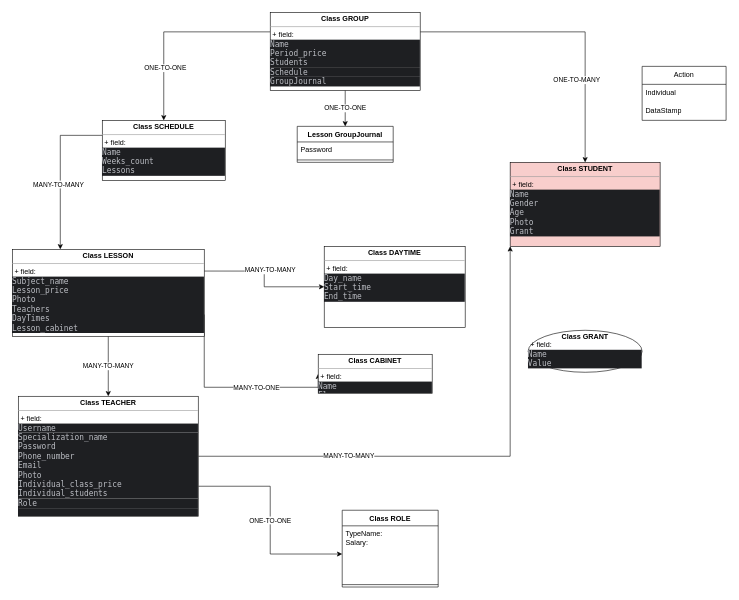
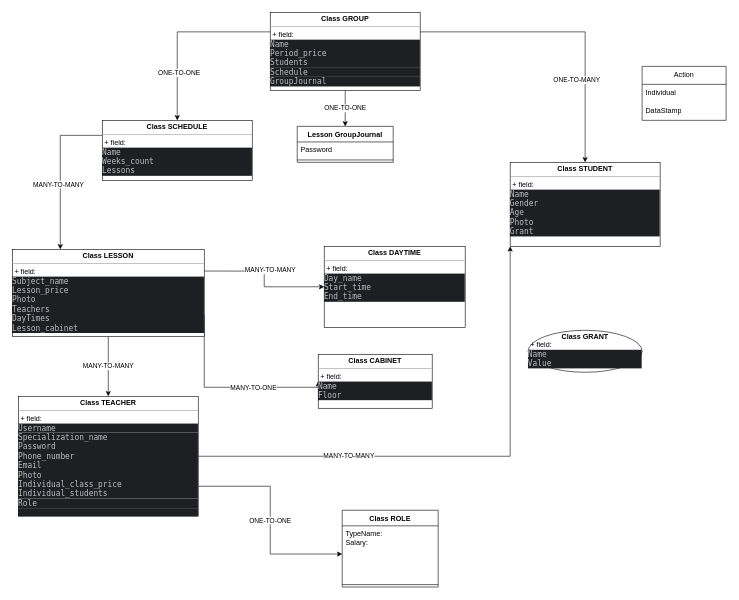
- <mxCell id="11" value="&lt;p style=&quot;margin:0px;margin-top:4px;text-align:center;&quot;&gt;&lt;b&gt;Class SCHEDULE&lt;/b&gt;&lt;/p&gt;&lt;hr size=&quot;1&quot;&gt;&lt;p style=&quot;margin:0px;margin-left:4px;&quot;&gt;+ field:&amp;nbsp;&lt;/p&gt;&lt;div style=&quot;background-color: rgb(30, 31, 34); color: rgb(188, 190, 196); font-family: &amp;quot;JetBrains Mono&amp;quot;, monospace; font-size: 9.8pt;&quot;&gt;&lt;div style=&quot;font-size: 9.8pt;&quot;&gt;Name&lt;br&gt;Weeks_count&lt;/div&gt;&lt;div style=&quot;font-size: 9.8pt;&quot;&gt;Lessons&lt;/div&gt;&lt;/div&gt;&lt;p style=&quot;margin:0px;margin-left:4px;&quot;&gt;&lt;br&gt;&lt;/p&gt;" style="verticalAlign=top;align=left;overflow=fill;fontSize=12;fontFamily=Helvetica;html=1;rounded=0;glass=0;sketch=0;" parent="1" vertex="1"><mxGeometry x="170" y="200" width="205" height="100" as="geometry" /></mxCell>
+ <mxCell id="11" value="&lt;p style=&quot;margin:0px;margin-top:4px;text-align:center;&quot;&gt;&lt;b&gt;Class SCHEDULE&lt;/b&gt;&lt;/p&gt;&lt;hr size=&quot;1&quot;&gt;&lt;p style=&quot;margin:0px;margin-left:4px;&quot;&gt;+ field:&amp;nbsp;&lt;/p&gt;&lt;div style=&quot;background-color: rgb(30, 31, 34); color: rgb(188, 190, 196); font-family: &amp;quot;JetBrains Mono&amp;quot;, monospace; font-size: 9.8pt;&quot;&gt;&lt;div style=&quot;font-size: 9.8pt;&quot;&gt;Name&lt;br&gt;Weeks_count&lt;/div&gt;&lt;div style=&quot;font-size: 9.8pt;&quot;&gt;Lessons&lt;/div&gt;&lt;/div&gt;&lt;p style=&quot;margin:0px;margin-left:4px;&quot;&gt;&lt;br&gt;&lt;/p&gt;" style="verticalAlign=top;align=left;overflow=fill;fontSize=12;fontFamily=Helvetica;html=1;rounded=0;glass=0;sketch=0;" parent="1" vertex="1"><mxGeometry x="170" width="250" height="100" as="geometry" y="200" /></mxCell>
- <mxCell id="8" value="&lt;p style=&quot;margin:0px;margin-top:4px;text-align:center;&quot;&gt;&lt;b&gt;Class STUDENT&lt;/b&gt;&lt;/p&gt;&lt;hr size=&quot;1&quot;&gt;&lt;p style=&quot;margin:0px;margin-left:4px;&quot;&gt;+ field:&amp;nbsp;&lt;/p&gt;&lt;div style=&quot;background-color: rgb(30, 31, 34); color: rgb(188, 190, 196); font-family: &amp;quot;JetBrains Mono&amp;quot;, monospace; font-size: 9.8pt;&quot;&gt;&lt;div style=&quot;font-size: 9.8pt;&quot;&gt;Name&lt;br&gt;Gender&lt;br&gt;Age&lt;/div&gt;&lt;div style=&quot;font-size: 9.8pt;&quot;&gt;Photo&lt;br&gt;Grant&lt;/div&gt;&lt;/div&gt;" style="verticalAlign=top;align=left;overflow=fill;fontSize=12;fontFamily=Helvetica;html=1;rounded=0;glass=0;sketch=0;fillColor=#f8cecc;" parent="1" vertex="1"><mxGeometry x="850" y="270" width="250" height="140" as="geometry" /></mxCell>
+ <mxCell id="8" value="&lt;p style=&quot;margin:0px;margin-top:4px;text-align:center;&quot;&gt;&lt;b&gt;Class STUDENT&lt;/b&gt;&lt;/p&gt;&lt;hr size=&quot;1&quot;&gt;&lt;p style=&quot;margin:0px;margin-left:4px;&quot;&gt;+ field:&amp;nbsp;&lt;/p&gt;&lt;div style=&quot;background-color: rgb(30, 31, 34); color: rgb(188, 190, 196); font-family: &amp;quot;JetBrains Mono&amp;quot;, monospace; font-size: 9.8pt;&quot;&gt;&lt;div style=&quot;font-size: 9.8pt;&quot;&gt;Name&lt;br&gt;Gender&lt;br&gt;Age&lt;/div&gt;&lt;div style=&quot;font-size: 9.8pt;&quot;&gt;Photo&lt;br&gt;Grant&lt;/div&gt;&lt;/div&gt;" style="verticalAlign=top;align=left;overflow=fill;fontSize=12;fontFamily=Helvetica;html=1;rounded=0;glass=0;sketch=0;" parent="1" vertex="1"><mxGeometry x="850" y="270" width="250" height="140" as="geometry" /></mxCell>
- <mxCell id="22" value="&lt;p style=&quot;margin:0px;margin-top:4px;text-align:center;&quot;&gt;&lt;b&gt;Class CABINET&lt;/b&gt;&lt;/p&gt;&lt;hr size=&quot;1&quot;&gt;&lt;p style=&quot;margin:0px;margin-left:4px;&quot;&gt;+ field:&amp;nbsp;&lt;/p&gt;&lt;div style=&quot;background-color: rgb(30, 31, 34); color: rgb(188, 190, 196); font-family: &amp;quot;JetBrains Mono&amp;quot;, monospace; font-size: 9.8pt;&quot;&gt;&lt;div style=&quot;font-size: 9.8pt;&quot;&gt;&lt;div style=&quot;font-size: 9.8pt;&quot;&gt;Name&lt;br&gt;Floor&lt;/div&gt;&lt;/div&gt;&lt;/div&gt;&lt;p style=&quot;margin:0px;margin-left:4px;&quot;&gt;&lt;br&gt;&lt;/p&gt;" style="verticalAlign=top;align=left;overflow=fill;fontSize=12;fontFamily=Helvetica;html=1;rounded=0;glass=0;sketch=0;" parent="1" vertex="1"><mxGeometry x="530" y="590" width="190" height="65" as="geometry" /></mxCell>
+ <mxCell id="22" value="&lt;p style=&quot;margin:0px;margin-top:4px;text-align:center;&quot;&gt;&lt;b&gt;Class CABINET&lt;/b&gt;&lt;/p&gt;&lt;hr size=&quot;1&quot;&gt;&lt;p style=&quot;margin:0px;margin-left:4px;&quot;&gt;+ field:&amp;nbsp;&lt;/p&gt;&lt;div style=&quot;background-color: rgb(30, 31, 34); color: rgb(188, 190, 196); font-family: &amp;quot;JetBrains Mono&amp;quot;, monospace; font-size: 9.8pt;&quot;&gt;&lt;div style=&quot;font-size: 9.8pt;&quot;&gt;&lt;div style=&quot;font-size: 9.8pt;&quot;&gt;Name&lt;br&gt;Floor&lt;/div&gt;&lt;/div&gt;&lt;/div&gt;&lt;p style=&quot;margin:0px;margin-left:4px;&quot;&gt;&lt;br&gt;&lt;/p&gt;" style="verticalAlign=top;align=left;overflow=fill;fontSize=12;fontFamily=Helvetica;html=1;rounded=0;glass=0;sketch=0;" parent="1" vertex="1"><mxGeometry x="530" y="590" width="190" height="90" as="geometry" /></mxCell>
